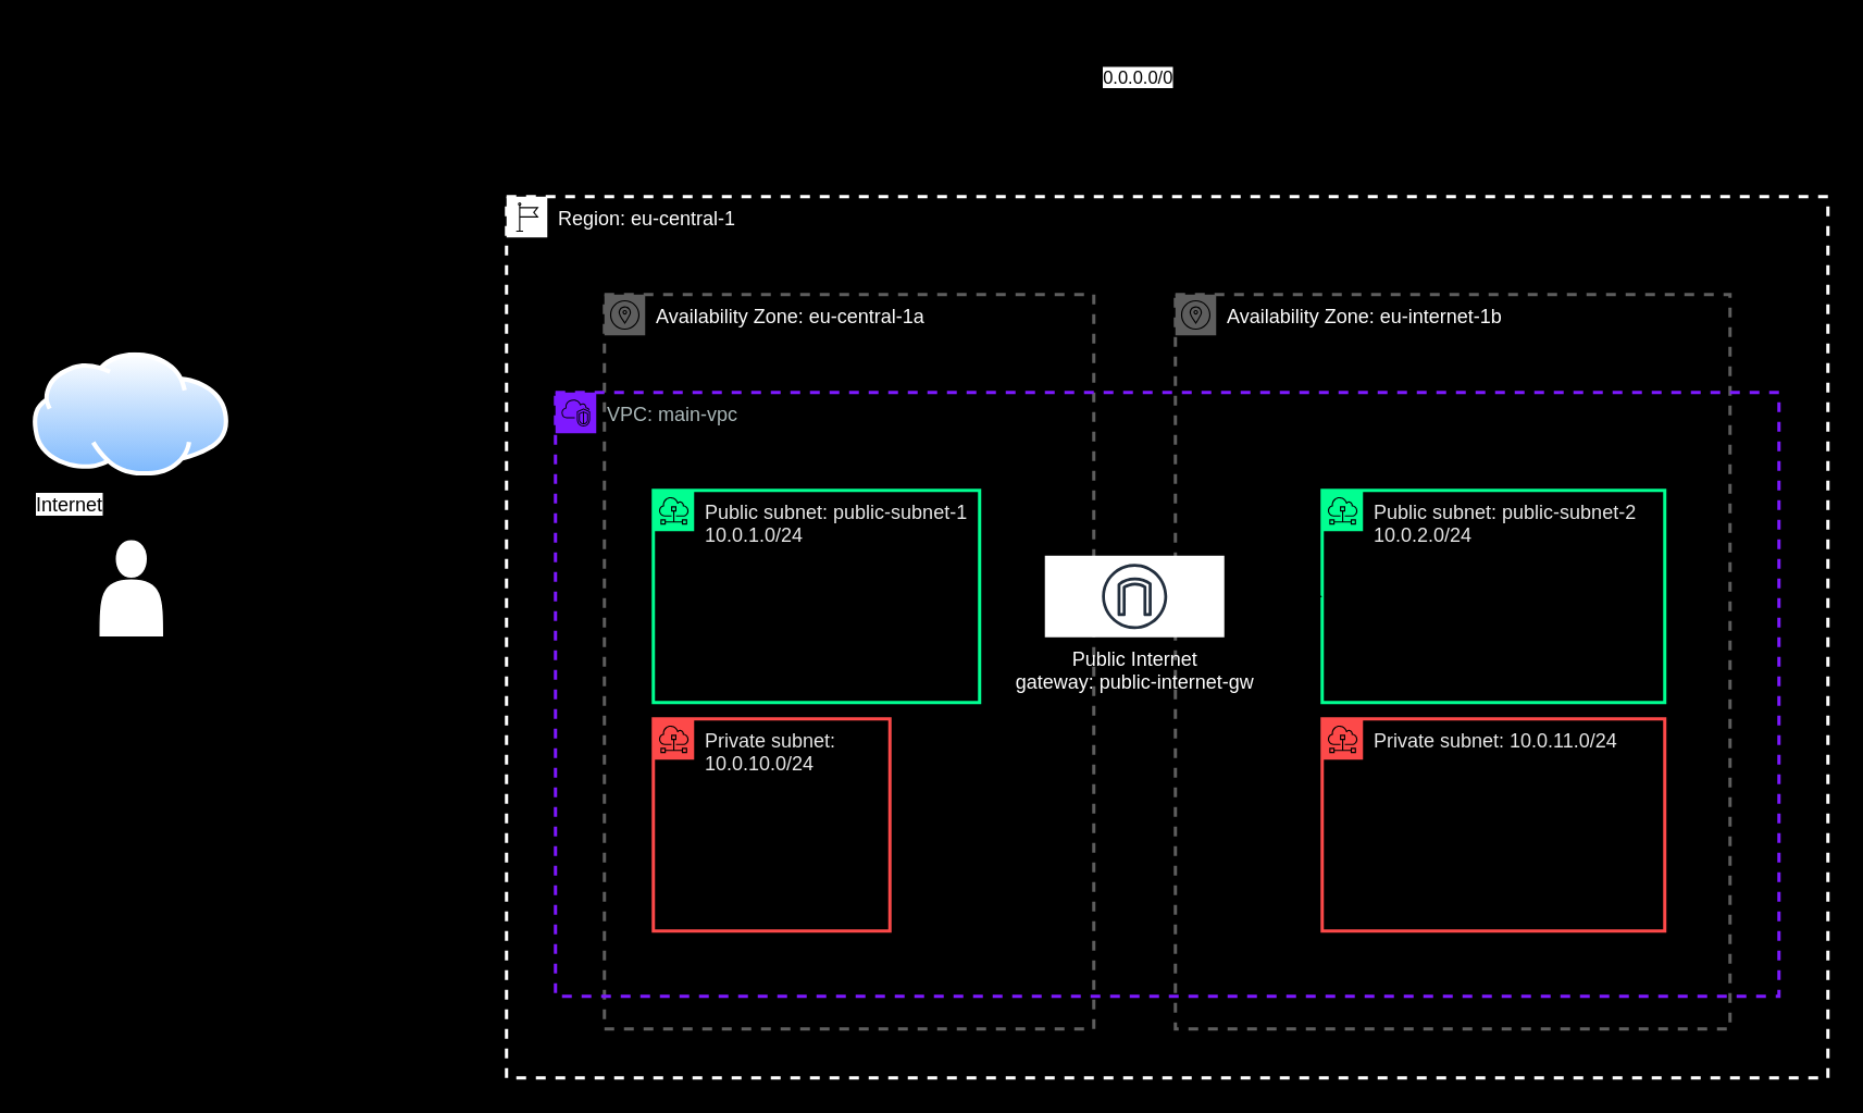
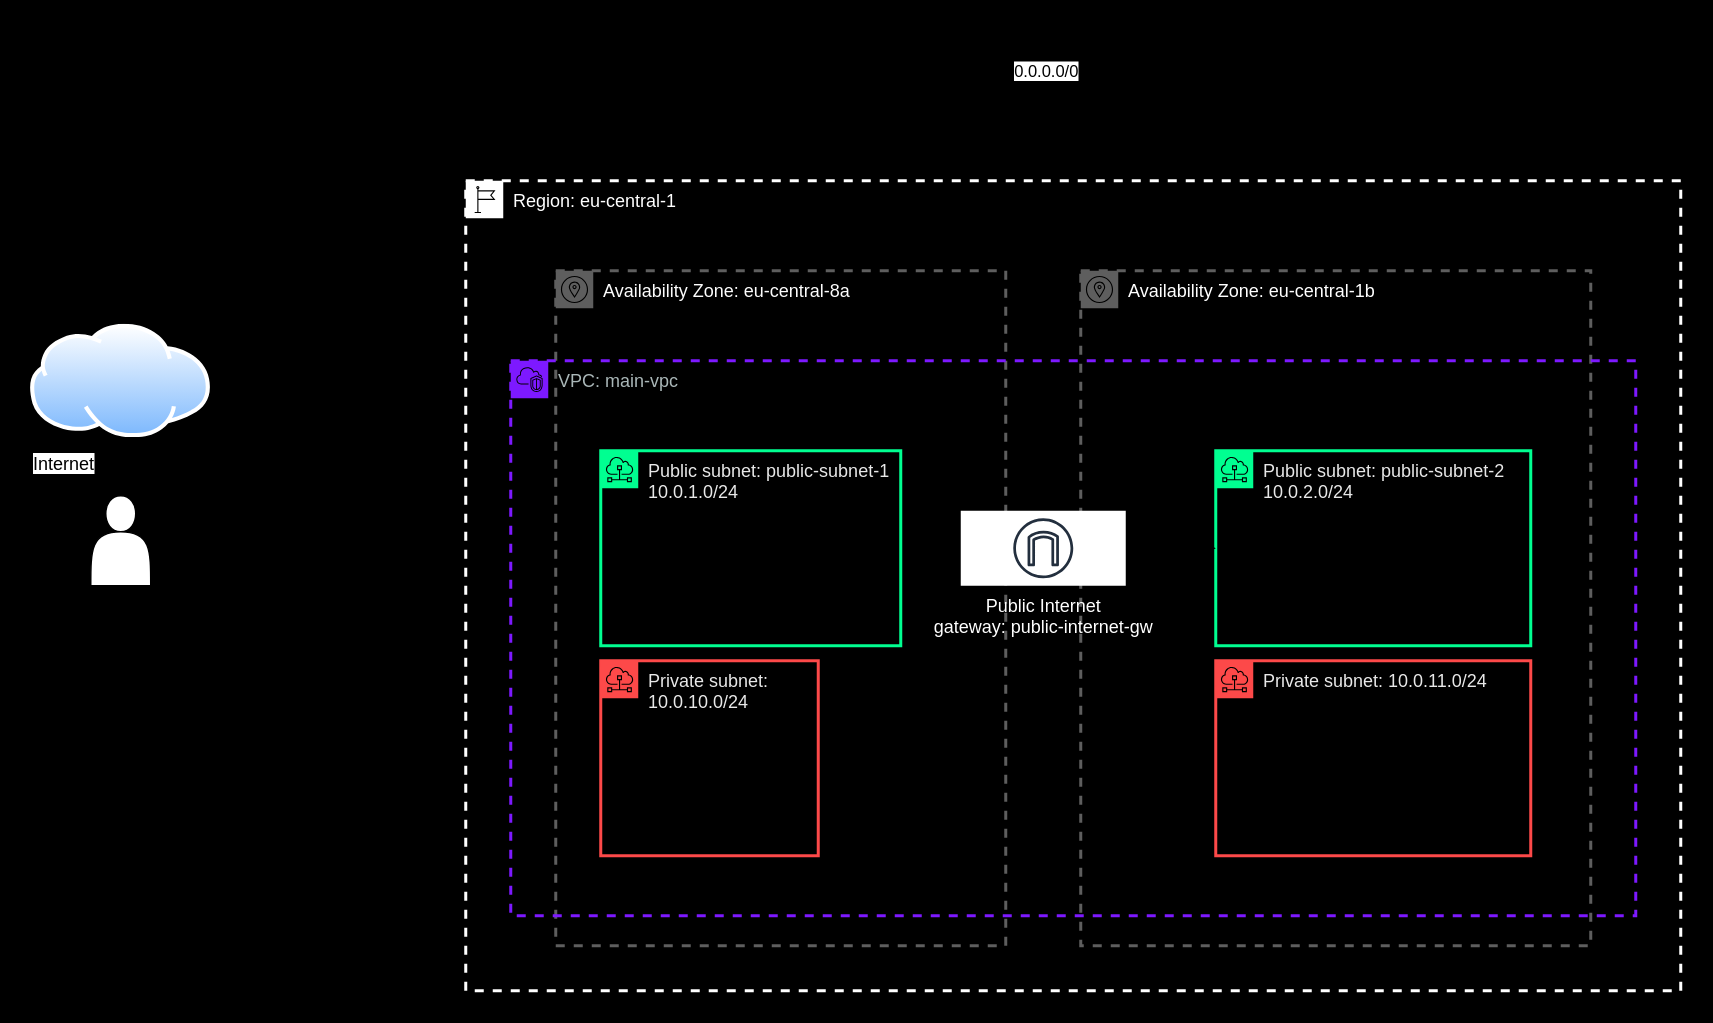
- <mxCell id="8" value="&lt;font color=&quot;#fcfcfc&quot;&gt;Availability Zone: eu-central-1a&lt;/font&gt;" style="sketch=0;outlineConnect=0;gradientColor=none;html=1;whiteSpace=wrap;fontSize=12;fontStyle=0;shape=mxgraph.aws4.group;grIcon=mxgraph.aws4.group_availability_zone;strokeColor=#5E5E5E;fillColor=none;verticalAlign=top;align=left;spacingLeft=30;fontColor=#E8E8E8;dashed=1;strokeWidth=2;" vertex="1" parent="1"><mxGeometry x="370" y="180" width="300" height="450" as="geometry" /></mxCell>
+ <mxCell id="8" value="&lt;font color=&quot;#fcfcfc&quot;&gt;Availability Zone: eu-central-8a&lt;/font&gt;" style="sketch=0;outlineConnect=0;gradientColor=none;html=1;whiteSpace=wrap;fontSize=12;fontStyle=0;shape=mxgraph.aws4.group;grIcon=mxgraph.aws4.group_availability_zone;strokeColor=#5E5E5E;fillColor=none;verticalAlign=top;align=left;spacingLeft=30;fontColor=#E8E8E8;dashed=1;strokeWidth=2;" vertex="1" parent="1"><mxGeometry x="370" y="180" width="300" height="450" as="geometry" /></mxCell>
- <mxCell id="9" value="&lt;font color=&quot;#ffffff&quot;&gt;Availability Zone: eu-internet-1b&lt;/font&gt;" style="sketch=0;outlineConnect=0;gradientColor=none;html=1;whiteSpace=wrap;fontSize=12;fontStyle=0;shape=mxgraph.aws4.group;grIcon=mxgraph.aws4.group_availability_zone;strokeColor=#5E5E5E;fillColor=none;verticalAlign=top;align=left;spacingLeft=30;fontColor=#E8E8E8;dashed=1;strokeWidth=2;" vertex="1" parent="1"><mxGeometry x="720" y="180" width="340" height="450" as="geometry" /></mxCell>
+ <mxCell id="9" value="&lt;font color=&quot;#ffffff&quot;&gt;Availability Zone: eu-central-1b&lt;/font&gt;" style="sketch=0;outlineConnect=0;gradientColor=none;html=1;whiteSpace=wrap;fontSize=12;fontStyle=0;shape=mxgraph.aws4.group;grIcon=mxgraph.aws4.group_availability_zone;strokeColor=#5E5E5E;fillColor=none;verticalAlign=top;align=left;spacingLeft=30;fontColor=#E8E8E8;dashed=1;strokeWidth=2;" vertex="1" parent="1"><mxGeometry x="720" y="180" width="340" height="450" as="geometry" /></mxCell>
